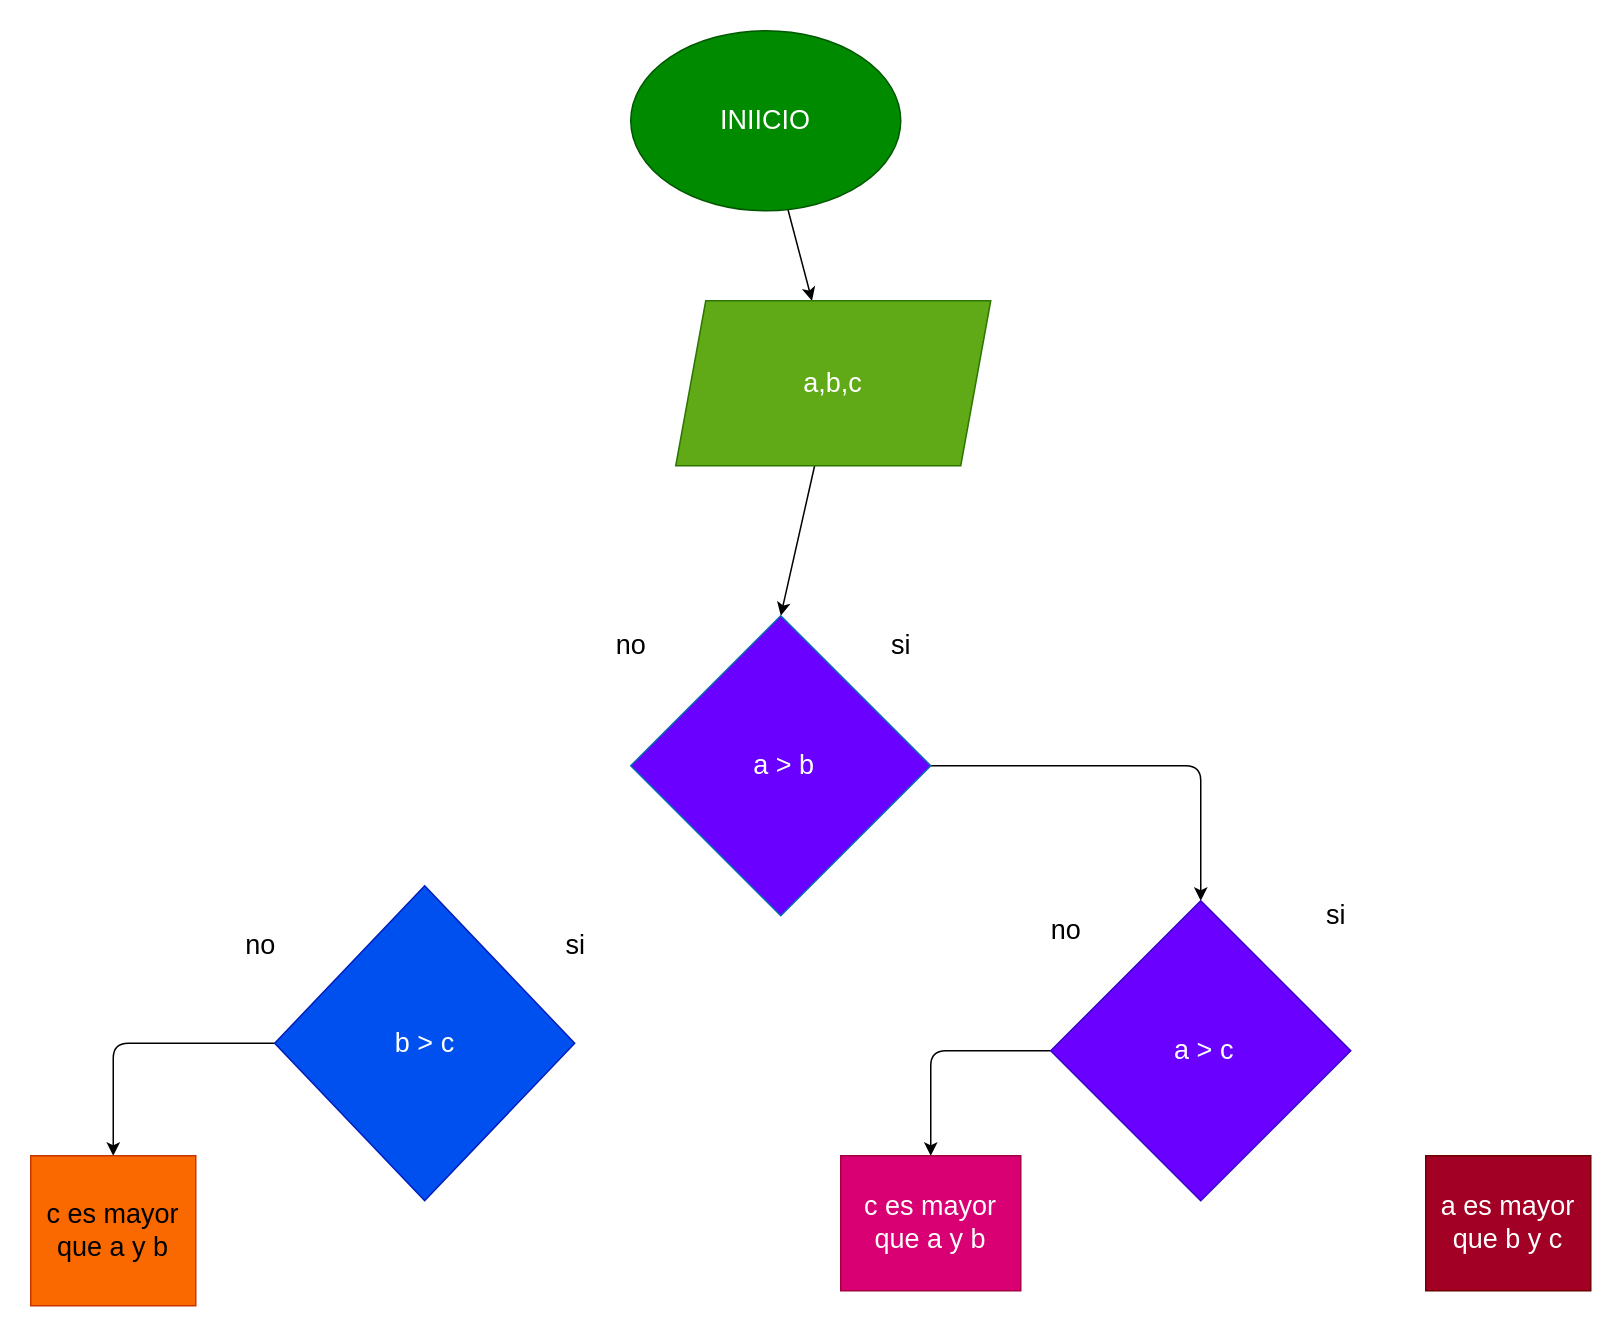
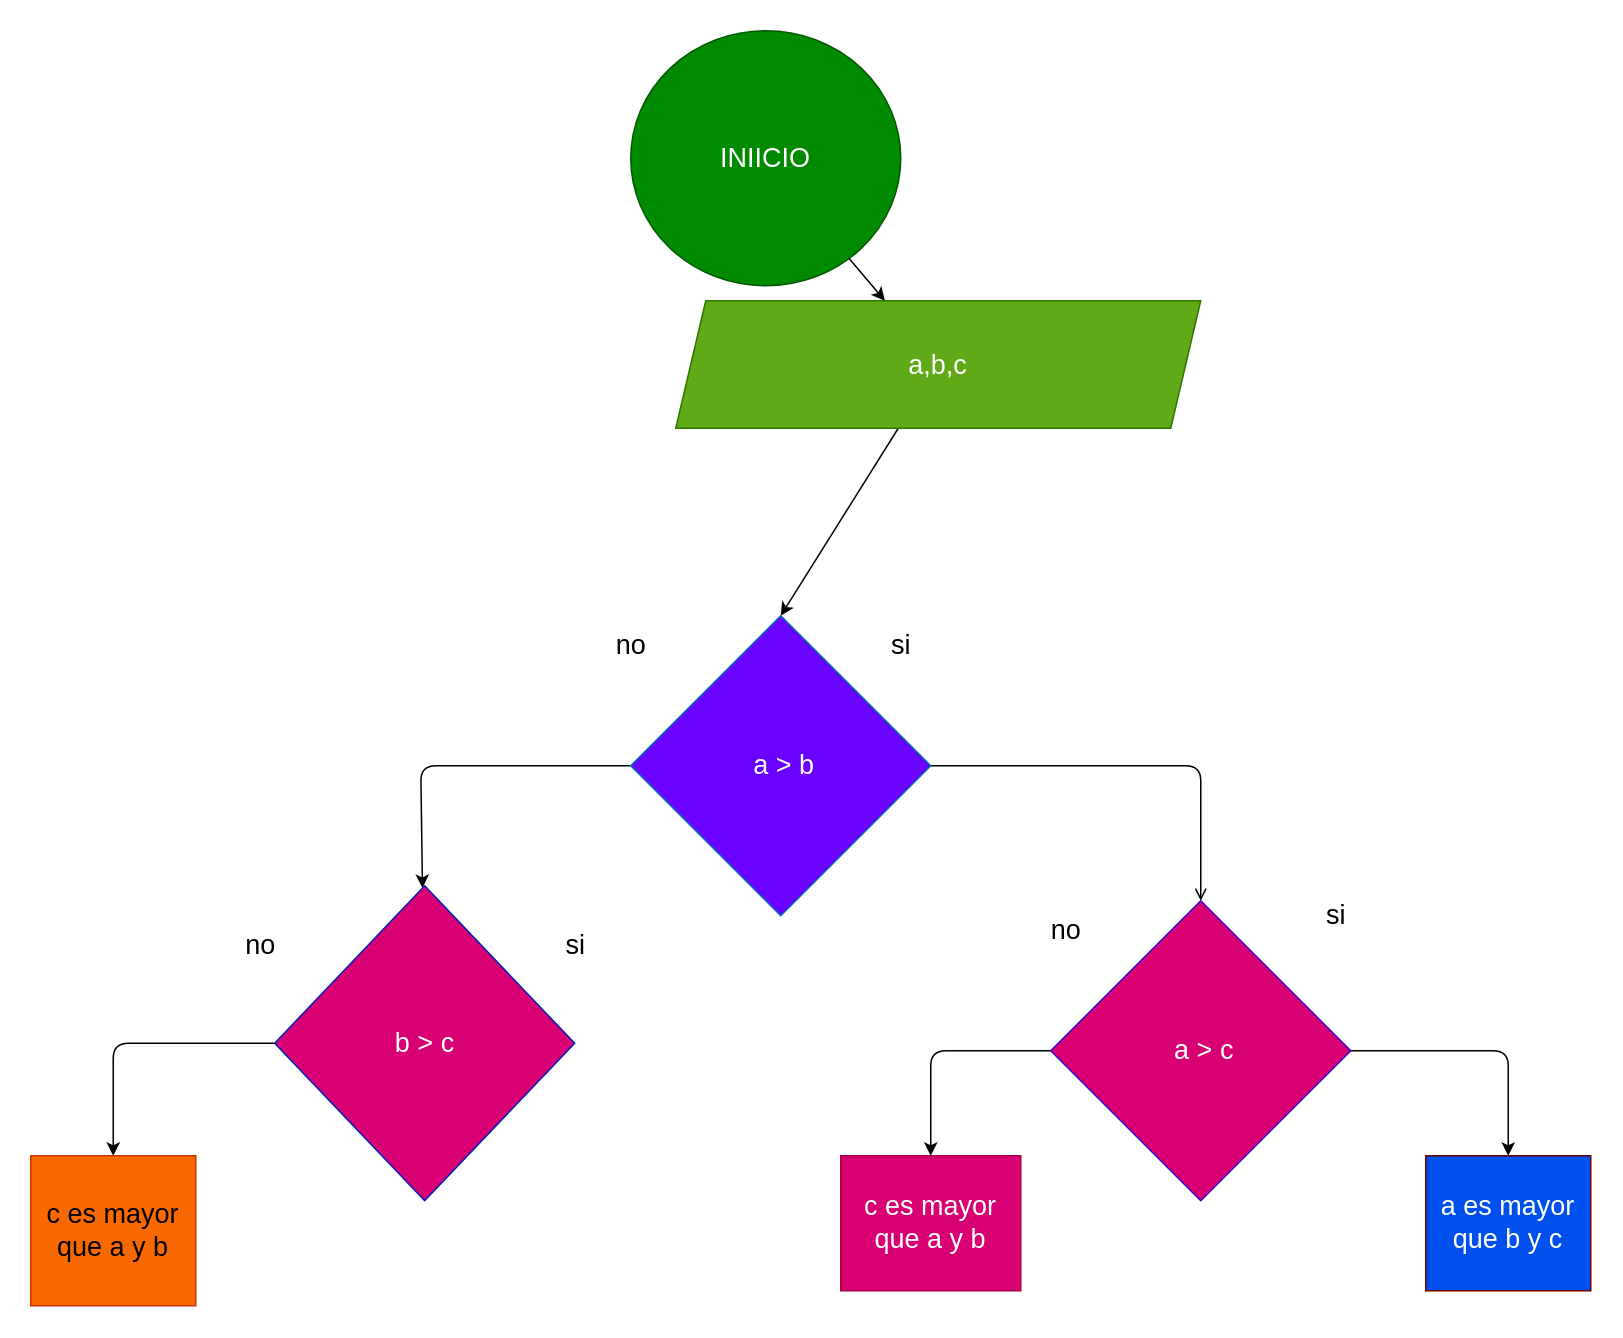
- <mxCell id="3" value="&lt;font style=&quot;font-size: 18px;&quot;&gt;INIICIO&lt;/font&gt;" style="ellipse;whiteSpace=wrap;html=1;fillColor=#008a00;fontColor=#ffffff;strokeColor=#005700;" vertex="1" parent="1"><mxGeometry x="420" y="20" width="180" height="120" as="geometry" /></mxCell>
+ <mxCell id="3" value="&lt;font style=&quot;font-size: 18px;&quot;&gt;INIICIO&lt;/font&gt;" style="ellipse;whiteSpace=wrap;html=1;fillColor=#008a00;fontColor=#ffffff;strokeColor=#005700;" vertex="1" parent="1"><mxGeometry x="420" y="20" width="180" height="170" as="geometry" /></mxCell>
- <mxCell id="5" value="&lt;font style=&quot;font-size: 18px;&quot;&gt;a,b,c&lt;/font&gt;" style="shape=parallelogram;perimeter=parallelogramPerimeter;whiteSpace=wrap;html=1;fixedSize=1;fillColor=#60a917;fontColor=#ffffff;strokeColor=#2D7600;" vertex="1" parent="1"><mxGeometry x="450" y="200" width="210" height="110" as="geometry" /></mxCell>
+ <mxCell id="5" value="&lt;font style=&quot;font-size: 18px;&quot;&gt;a,b,c&lt;/font&gt;" style="shape=parallelogram;perimeter=parallelogramPerimeter;whiteSpace=wrap;html=1;fixedSize=1;fillColor=#60a917;fontColor=#ffffff;strokeColor=#2D7600;" vertex="1" parent="1"><mxGeometry x="450" y="200" width="350" height="85" as="geometry" /></mxCell>
+ <mxCell id="7" value="" style="edgeStyle=none;html=1;fontSize=18;exitX=0;exitY=0.5;exitDx=0;exitDy=0;" edge="1" parent="1" source="8" target="15"><mxGeometry relative="1" as="geometry"><Array as="points"><mxPoint x="280" y="510" /></Array></mxGeometry></mxCell>
- <mxCell id="6" value="" style="edgeStyle=none;html=1;fontSize=18;exitX=1;exitY=0.5;exitDx=0;exitDy=0;" edge="1" parent="1" source="8" target="13"><mxGeometry relative="1" as="geometry"><Array as="points"><mxPoint x="800" y="510" /></Array></mxGeometry></mxCell>
+ <mxCell id="6" value="" style="edgeStyle=none;html=1;fontSize=18;exitX=1;exitY=0.5;exitDx=0;exitDy=0;endArrow=open;" edge="1" parent="1" source="8" target="13"><mxGeometry relative="1" as="geometry"><Array as="points"><mxPoint x="800" y="510" /></Array></mxGeometry></mxCell>
- <mxCell id="15" value="b &amp;gt; c" style="rhombus;whiteSpace=wrap;html=1;fontSize=18;fillColor=#0050ef;fontColor=#ffffff;strokeColor=#001DBC;" vertex="1" parent="1"><mxGeometry x="182.62" y="590" width="200" height="210" as="geometry" /></mxCell>
+ <mxCell id="15" value="b &amp;gt; c" style="rhombus;whiteSpace=wrap;html=1;fontSize=18;fillColor=#d80073;fontColor=#ffffff;strokeColor=#001DBC;" vertex="1" parent="1"><mxGeometry x="182.62" y="590" width="200" height="210" as="geometry" /></mxCell>
- <mxCell id="13" value="&amp;nbsp;a &amp;gt; c" style="rhombus;whiteSpace=wrap;html=1;fontSize=18;fillColor=#6a00ff;fontColor=#ffffff;strokeColor=#3700CC;" vertex="1" parent="1"><mxGeometry x="700" y="600" width="200" height="200" as="geometry" /></mxCell>
+ <mxCell id="13" value="&amp;nbsp;a &amp;gt; c" style="rhombus;whiteSpace=wrap;html=1;fontSize=18;fillColor=#d80073;fontColor=#ffffff;strokeColor=#3700CC;" vertex="1" parent="1"><mxGeometry x="700" y="600" width="200" height="200" as="geometry" /></mxCell>
+ <mxCell id="12" value="" style="edgeStyle=none;html=1;fontSize=18;" edge="1" parent="1" source="13" target="20"><mxGeometry relative="1" as="geometry"><Array as="points"><mxPoint x="1005" y="700" /></Array></mxGeometry></mxCell>
- <mxCell id="20" value="a es mayor que b y c" style="whiteSpace=wrap;html=1;fontSize=18;fillColor=#a20025;fontColor=#ffffff;strokeColor=#6F0000;" vertex="1" parent="1"><mxGeometry x="950" y="770" width="110" height="90" as="geometry" /></mxCell>
+ <mxCell id="20" value="a es mayor que b y c" style="whiteSpace=wrap;html=1;fontSize=18;fillColor=#0050ef;fontColor=#ffffff;strokeColor=#6F0000;" vertex="1" parent="1"><mxGeometry x="950" y="770" width="110" height="90" as="geometry" /></mxCell>
